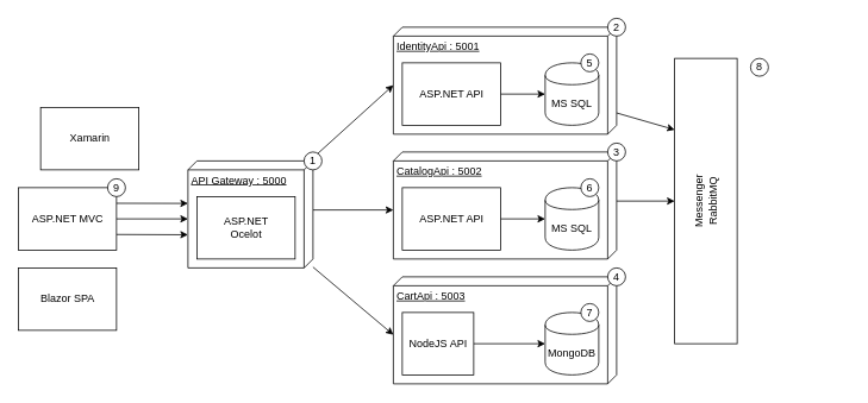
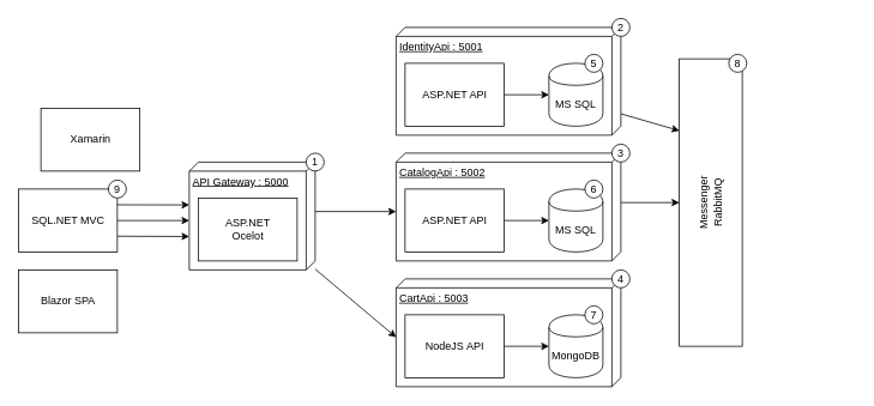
- <mxCell id="35" value="8" style="ellipse;whiteSpace=wrap;html=1;aspect=fixed;direction=south;" vertex="1" parent="1"><mxGeometry x="840" y="65" width="20" height="20" as="geometry" /></mxCell>
+ <mxCell id="35" value="8" style="ellipse;whiteSpace=wrap;html=1;aspect=fixed;direction=south;" vertex="1" parent="1"><mxGeometry x="810" y="60" width="20" height="20" as="geometry" /></mxCell>
- <mxCell id="23" style="edgeStyle=none;rounded=0;orthogonalLoop=1;jettySize=auto;html=1;entryX=0;entryY=0;entryDx=65;entryDy=250;entryPerimeter=0;" edge="1" parent="1" source="25" target="3"><mxGeometry relative="1" as="geometry" /></mxCell>
- <mxCell id="19" value="ASP.NET MVC" style="html=1;" vertex="1" parent="1"><mxGeometry x="20" y="210" width="110" height="70" as="geometry" /></mxCell>
+ <mxCell id="19" value="SQL.NET MVC" style="html=1;" vertex="1" parent="1"><mxGeometry x="20" y="210" width="110" height="70" as="geometry" /></mxCell>
- <mxCell id="12" value="NodeJS API" style="html=1;" vertex="1" parent="1"><mxGeometry x="450" y="350" width="80" height="70" as="geometry" /></mxCell>
+ <mxCell id="12" value="NodeJS API" style="html=1;" vertex="1" parent="1"><mxGeometry x="450" y="350" width="110" height="70" as="geometry" /></mxCell>
